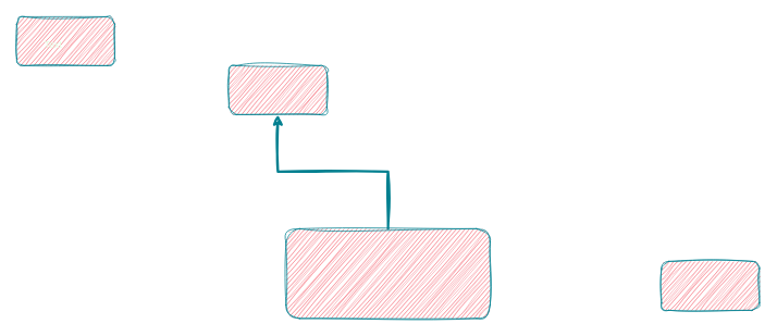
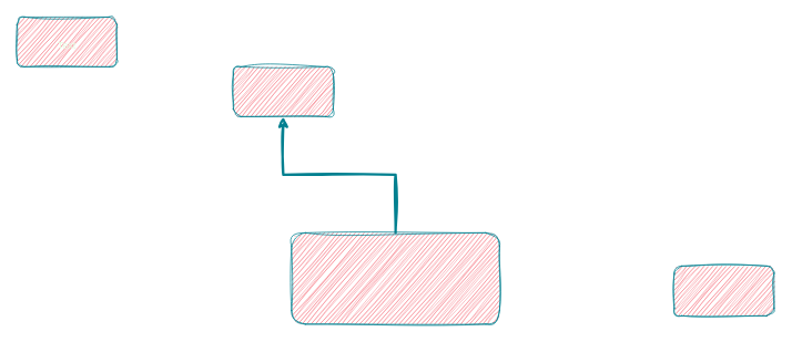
- <mxCell id="5" value="Text" style="text;strokeColor=none;align=center;fillColor=none;html=1;verticalAlign=middle;whiteSpace=wrap;rounded=0;labelBackgroundColor=none;fontColor=#E4FDE1;sketch=1;curveFitting=1;jiggle=2;" vertex="1" parent="1"><mxGeometry x="35" y="40" width="60" height="30" as="geometry" /></mxCell>
+ <mxCell id="5" value="Text" style="text;strokeColor=none;align=center;fillColor=none;html=1;verticalAlign=middle;whiteSpace=wrap;rounded=0;labelBackgroundColor=none;fontColor=#E4FDE1;sketch=1;curveFitting=1;jiggle=2;" vertex="1" parent="1"><mxGeometry x="50" y="40" width="60" height="30" as="geometry" /></mxCell>
